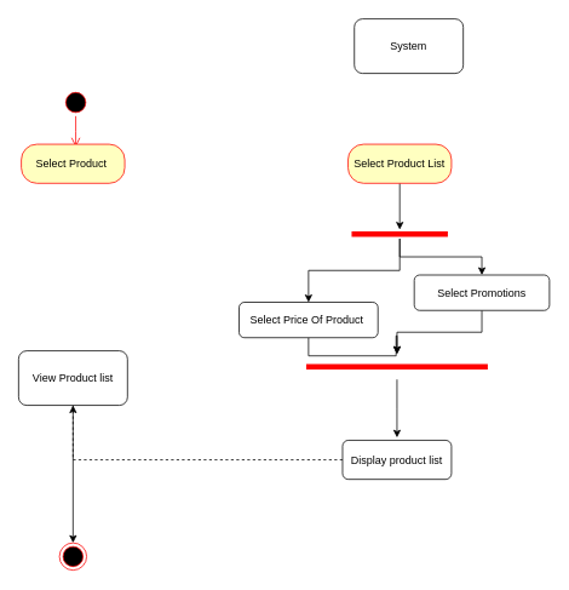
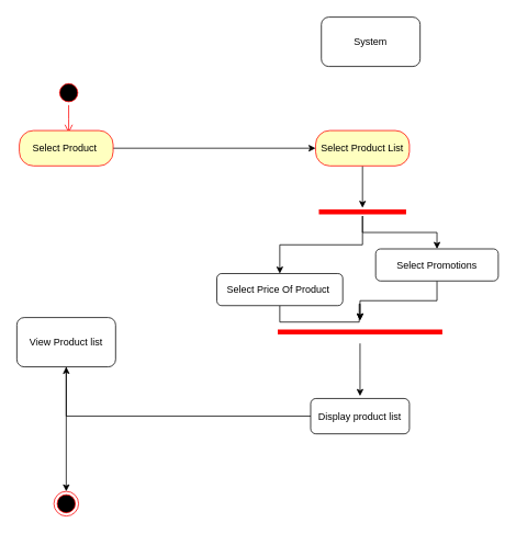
+ <mxCell id="5" value="" style="edgeStyle=orthogonalEdgeStyle;rounded=0;orthogonalLoop=1;jettySize=auto;html=1;" edge="1" parent="1" source="6" target="8"><mxGeometry relative="1" as="geometry" /></mxCell>
- <mxCell id="18" value="" style="edgeStyle=orthogonalEdgeStyle;rounded=0;orthogonalLoop=1;jettySize=auto;html=1;dashed=1;" edge="1" parent="1" source="19" target="21"><mxGeometry relative="1" as="geometry" /></mxCell>
+ <mxCell id="18" value="" style="edgeStyle=orthogonalEdgeStyle;rounded=0;orthogonalLoop=1;jettySize=auto;html=1;" edge="1" parent="1" source="19" target="21"><mxGeometry relative="1" as="geometry" /></mxCell>
